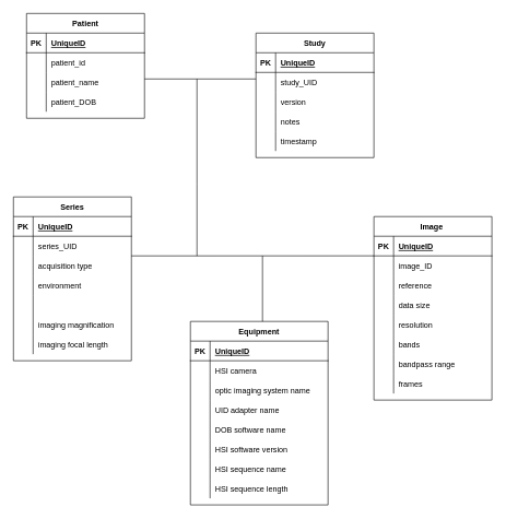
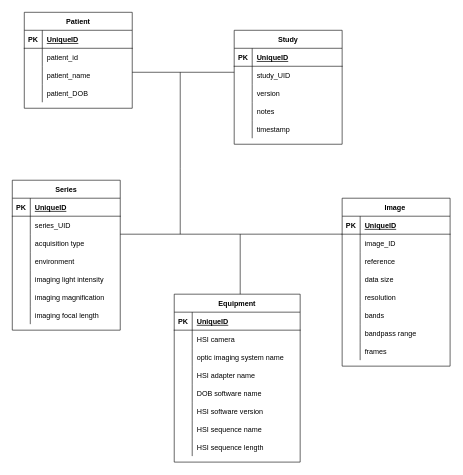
+ <mxCell id="46" value="imaging light intensity" style="shape=partialRectangle;connectable=0;fillColor=none;top=0;left=0;bottom=0;right=0;align=left;spacingLeft=6;overflow=hidden;" vertex="1" parent="44"><mxGeometry x="30" width="150" height="30" as="geometry"><mxRectangle width="150" height="30" as="alternateBounds" /></mxGeometry></mxCell>
- <mxCell id="90" value="UID adapter name" style="shape=partialRectangle;connectable=0;fillColor=none;top=0;left=0;bottom=0;right=0;align=left;spacingLeft=6;overflow=hidden;" vertex="1" parent="88"><mxGeometry x="30" width="180" height="30" as="geometry"><mxRectangle width="180" height="30" as="alternateBounds" /></mxGeometry></mxCell>
+ <mxCell id="90" value="HSI adapter name" style="shape=partialRectangle;connectable=0;fillColor=none;top=0;left=0;bottom=0;right=0;align=left;spacingLeft=6;overflow=hidden;" vertex="1" parent="88"><mxGeometry x="30" width="180" height="30" as="geometry"><mxRectangle width="180" height="30" as="alternateBounds" /></mxGeometry></mxCell>
